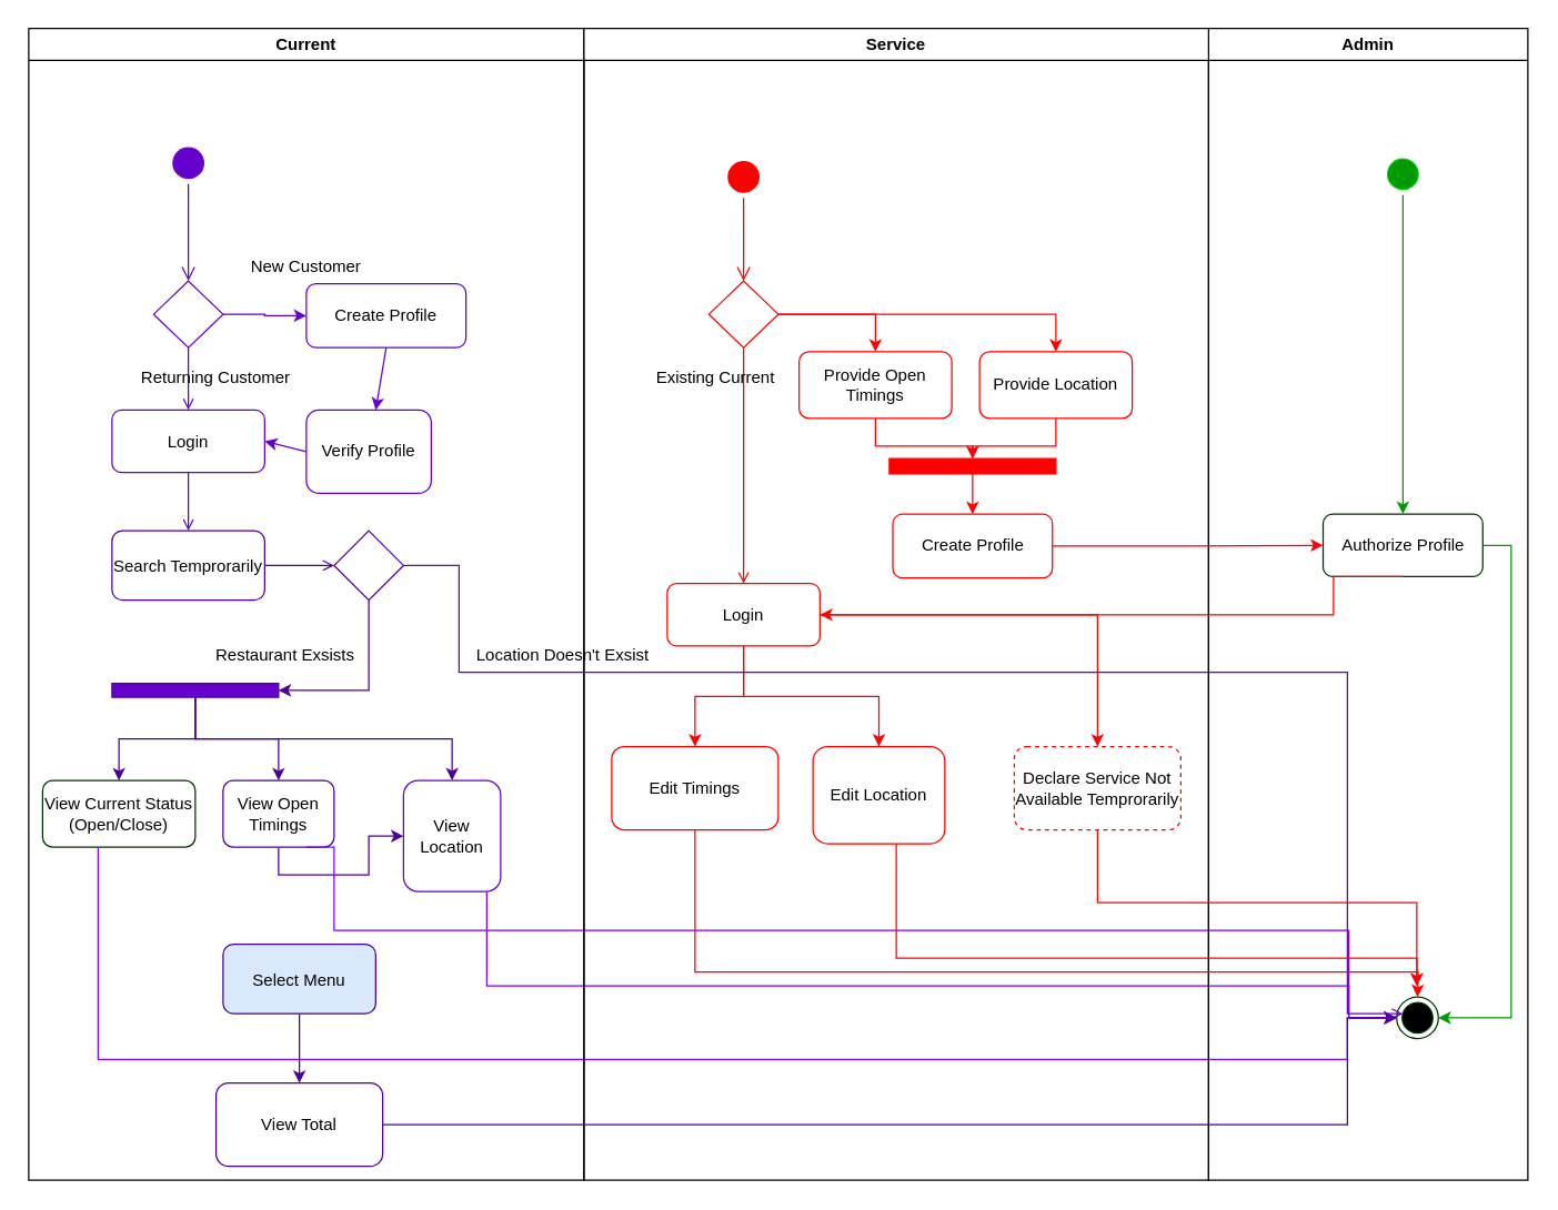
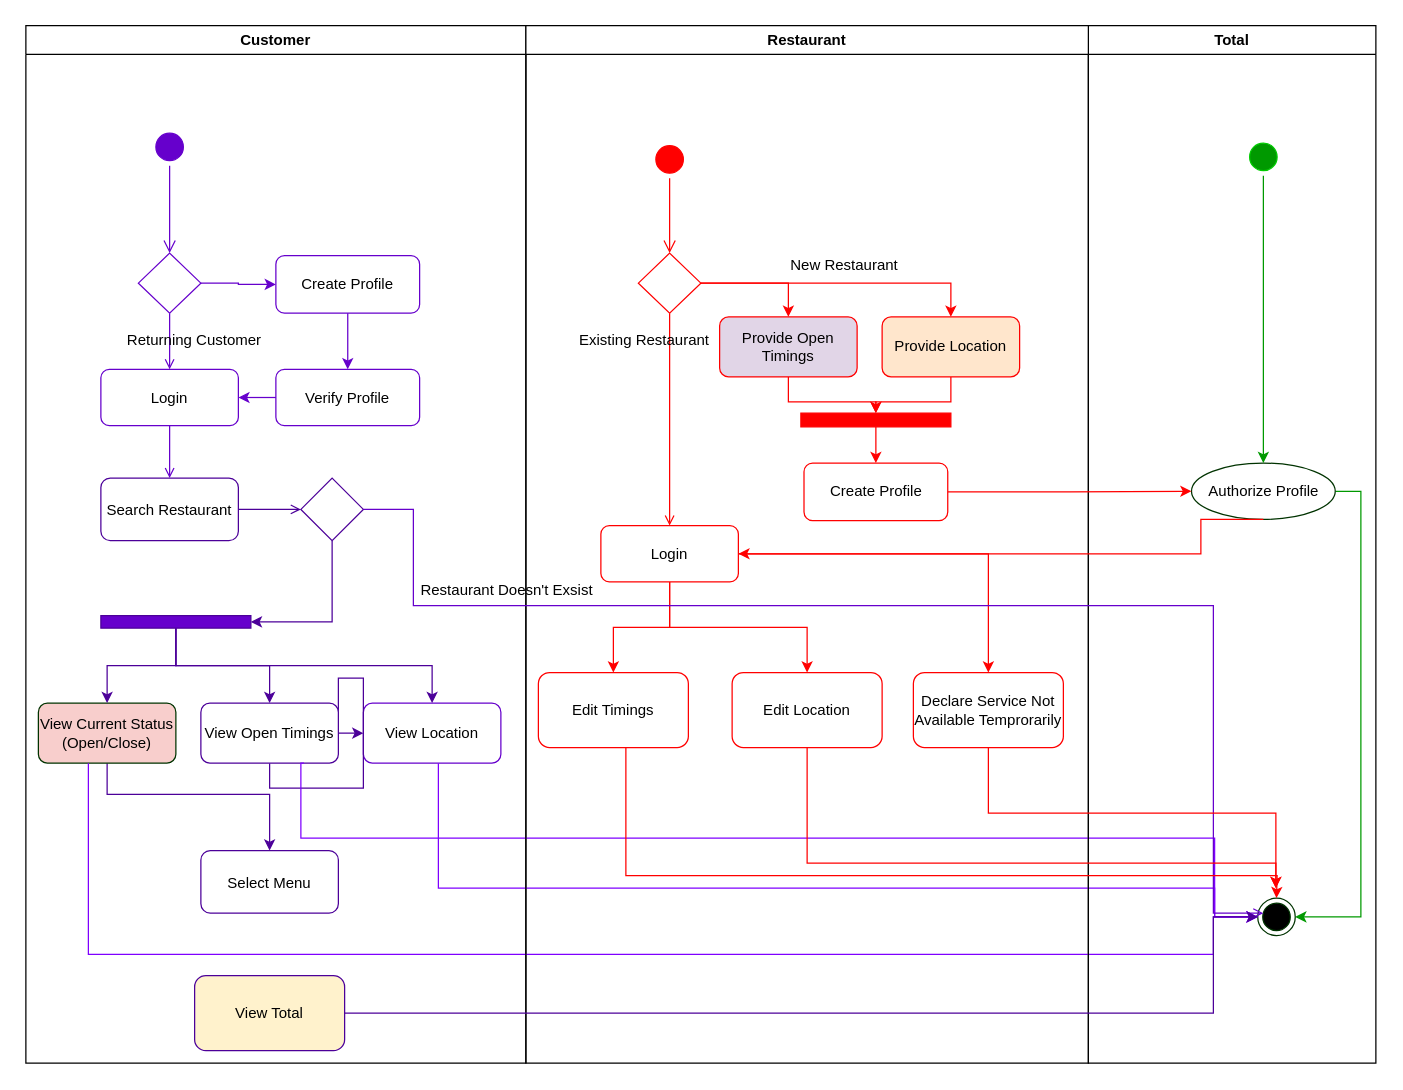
- <mxCell id="2" value="Current" style="swimlane;whiteSpace=wrap" parent="1" vertex="1"><mxGeometry x="20" y="20" width="400" height="830" as="geometry" /></mxCell>
+ <mxCell id="2" value="Customer" style="swimlane;whiteSpace=wrap" parent="1" vertex="1"><mxGeometry x="20" y="20" width="400" height="830" as="geometry" /></mxCell>
- <mxCell id="43" value="Service" style="swimlane;whiteSpace=wrap" vertex="1" parent="1"><mxGeometry x="420" y="20" width="450" height="830" as="geometry" /></mxCell>
+ <mxCell id="43" value="Restaurant" style="swimlane;whiteSpace=wrap" vertex="1" parent="1"><mxGeometry x="420" y="20" width="450" height="830" as="geometry" /></mxCell>
- <mxCell id="34" value="Admin" style="swimlane;whiteSpace=wrap" parent="1" vertex="1"><mxGeometry x="870" y="20" width="230" height="830" as="geometry" /></mxCell>
+ <mxCell id="34" value="Total" style="swimlane;whiteSpace=wrap" parent="1" vertex="1"><mxGeometry x="870" y="20" width="230" height="830" as="geometry" /></mxCell>
- <mxCell id="32" value="New Customer" style="text;html=1;fillColor=none;align=center;verticalAlign=middle;whiteSpace=wrap;rounded=0;" vertex="1" parent="2"><mxGeometry x="115" y="162" width="170" height="20" as="geometry" /></mxCell>
+ <mxCell id="51" value="New Restaurant" style="text;html=1;fillColor=none;align=center;verticalAlign=middle;whiteSpace=wrap;rounded=0;" vertex="1" parent="43"><mxGeometry x="170" y="182" width="170" height="20" as="geometry" /></mxCell>
- <mxCell id="52" value="Existing Current" style="text;html=1;strokeColor=none;fillColor=none;align=center;verticalAlign=middle;whiteSpace=wrap;rounded=0;" vertex="1" parent="43"><mxGeometry x="10" y="242" width="170" height="20" as="geometry" /></mxCell>
+ <mxCell id="52" value="Existing Restaurant" style="text;html=1;strokeColor=none;fillColor=none;align=center;verticalAlign=middle;whiteSpace=wrap;rounded=0;" vertex="1" parent="43"><mxGeometry x="10" y="242" width="170" height="20" as="geometry" /></mxCell>
- <mxCell id="54" value="Provide Open Timings" style="rounded=1;whiteSpace=wrap;html=1;strokeColor=#FF0000;" vertex="1" parent="43"><mxGeometry x="155" y="233" width="110" height="48" as="geometry" /></mxCell>
+ <mxCell id="54" value="Provide Open Timings" style="rounded=1;whiteSpace=wrap;html=1;strokeColor=#FF0000;fillColor=#e1d5e7;" vertex="1" parent="43"><mxGeometry x="155" y="233" width="110" height="48" as="geometry" /></mxCell>
- <mxCell id="56" value="Provide Location" style="rounded=1;whiteSpace=wrap;html=1;strokeColor=#FF0000;" vertex="1" parent="43"><mxGeometry x="285" y="233" width="110" height="48" as="geometry" /></mxCell>
+ <mxCell id="56" value="Provide Location" style="rounded=1;whiteSpace=wrap;html=1;strokeColor=#FF0000;fillColor=#ffe6cc;" vertex="1" parent="43"><mxGeometry x="285" y="233" width="110" height="48" as="geometry" /></mxCell>
- <mxCell id="12" value="Verify Profile" style="whiteSpace=wrap;html=1;rounded=1;strokeColor=#6600CC;" vertex="1" parent="2"><mxGeometry x="200" y="275" width="90" height="60" as="geometry" /></mxCell>
+ <mxCell id="12" value="Verify Profile" style="whiteSpace=wrap;html=1;rounded=1;strokeColor=#6600CC;" vertex="1" parent="2"><mxGeometry x="200" y="275" width="115" height="45" as="geometry" /></mxCell>
- <mxCell id="37" value="Authorize Profile" style="whiteSpace=wrap;html=1;rounded=1;strokeColor=#003300;" vertex="1" parent="34"><mxGeometry x="82.5" y="350" width="115" height="45" as="geometry" /></mxCell>
+ <mxCell id="37" value="Authorize Profile" style="ellipse;whiteSpace=wrap;html=1;strokeColor=#003300;" vertex="1" parent="34"><mxGeometry x="82.5" y="350" width="115" height="45" as="geometry" /></mxCell>
- <mxCell id="7" value="Search Temprorarily" style="rounded=1;strokeColor=#4C0099;" parent="2" vertex="1"><mxGeometry x="60" y="362" width="110" height="50" as="geometry" /></mxCell>
+ <mxCell id="7" value="Search Restaurant" style="rounded=1;strokeColor=#4C0099;" parent="2" vertex="1"><mxGeometry x="60" y="362" width="110" height="50" as="geometry" /></mxCell>
- <mxCell id="31" value="Restaurant Exsists" style="text;html=1;fillColor=none;align=center;verticalAlign=middle;whiteSpace=wrap;rounded=0;" vertex="1" parent="2"><mxGeometry x="100" y="442" width="170" height="20" as="geometry" /></mxCell>
- <mxCell id="30" value="Location Doesn't Exsist" style="text;html=1;strokeColor=none;fillColor=none;align=center;verticalAlign=middle;whiteSpace=wrap;rounded=0;" vertex="1" parent="2"><mxGeometry x="300" y="442" width="170" height="20" as="geometry" /></mxCell>
+ <mxCell id="30" value="Restaurant Doesn't Exsist" style="text;html=1;strokeColor=none;fillColor=none;align=center;verticalAlign=middle;whiteSpace=wrap;rounded=0;" vertex="1" parent="2"><mxGeometry x="300" y="442" width="170" height="20" as="geometry" /></mxCell>
- <mxCell id="59" value="Edit Timings" style="whiteSpace=wrap;html=1;rounded=1;strokeColor=#FF0000;" vertex="1" parent="43"><mxGeometry x="20" y="517.5" width="120" height="60" as="geometry" /></mxCell>
+ <mxCell id="59" value="Edit Timings" style="whiteSpace=wrap;html=1;rounded=1;strokeColor=#FF0000;" vertex="1" parent="43"><mxGeometry x="10" y="517.5" width="120" height="60" as="geometry" /></mxCell>
- <mxCell id="63" value="Declare Service Not Available Temprorarily" style="whiteSpace=wrap;html=1;rounded=1;strokeColor=#FF0000;dashed=1;" vertex="1" parent="43"><mxGeometry x="310" y="517.5" width="120" height="60" as="geometry" /></mxCell>
+ <mxCell id="63" value="Declare Service Not Available Temprorarily" style="whiteSpace=wrap;html=1;rounded=1;strokeColor=#FF0000;" vertex="1" parent="43"><mxGeometry x="310" y="517.5" width="120" height="60" as="geometry" /></mxCell>
- <mxCell id="61" value="Edit Location" style="whiteSpace=wrap;html=1;rounded=1;strokeColor=#FF0000;" vertex="1" parent="43"><mxGeometry x="165" y="517.5" width="95" height="70" as="geometry" /></mxCell>
+ <mxCell id="61" value="Edit Location" style="whiteSpace=wrap;html=1;rounded=1;strokeColor=#FF0000;" vertex="1" parent="43"><mxGeometry x="165" y="517.5" width="120" height="60" as="geometry" /></mxCell>
- <mxCell id="16" value="View Current Status (Open/Close)" style="rounded=1;whiteSpace=wrap;html=1;strokeColor=#003300;" vertex="1" parent="2"><mxGeometry x="10" y="542" width="110" height="48" as="geometry" /></mxCell>
+ <mxCell id="16" value="View Current Status (Open/Close)" style="rounded=1;whiteSpace=wrap;html=1;strokeColor=#003300;fillColor=#f8cecc;" vertex="1" parent="2"><mxGeometry x="10" y="542" width="110" height="48" as="geometry" /></mxCell>
- <mxCell id="20" value="View Open Timings" style="rounded=1;whiteSpace=wrap;html=1;strokeColor=#4C0099;" vertex="1" parent="2"><mxGeometry x="140" y="542" width="80" height="48" as="geometry" /></mxCell>
+ <mxCell id="20" value="View Open Timings" style="rounded=1;whiteSpace=wrap;html=1;strokeColor=#4C0099;" vertex="1" parent="2"><mxGeometry x="140" y="542" width="110" height="48" as="geometry" /></mxCell>
- <mxCell id="18" value="View Location" style="rounded=1;whiteSpace=wrap;html=1;strokeColor=#6600CC;" vertex="1" parent="2"><mxGeometry x="270" y="542" width="70" height="80" as="geometry" /></mxCell>
+ <mxCell id="18" value="View Location" style="rounded=1;whiteSpace=wrap;html=1;strokeColor=#6600CC;" vertex="1" parent="2"><mxGeometry x="270" y="542" width="110" height="48" as="geometry" /></mxCell>
+ <mxCell id="15" style="edgeStyle=orthogonalEdgeStyle;rounded=0;orthogonalLoop=1;jettySize=auto;html=1;strokeColor=#4C0099;entryX=0.5;entryY=0;entryDx=0;entryDy=0;" edge="1" parent="2" source="16" target="25"><mxGeometry relative="1" as="geometry"><mxPoint x="195" y="615" as="targetPoint" /><Array as="points"><mxPoint x="65" y="615" /><mxPoint x="195" y="615" /></Array></mxGeometry></mxCell>
- <mxCell id="25" value="Select Menu" style="rounded=1;strokeColor=#4C0099;fillColor=#dae8fc;" vertex="1" parent="2"><mxGeometry x="140" y="660" width="110" height="50" as="geometry" /></mxCell>
+ <mxCell id="25" value="Select Menu" style="rounded=1;strokeColor=#4C0099;" vertex="1" parent="2"><mxGeometry x="140" y="660" width="110" height="50" as="geometry" /></mxCell>
- <mxCell id="27" value="" style="edgeStyle=orthogonalEdgeStyle;rounded=0;orthogonalLoop=1;jettySize=auto;html=1;strokeColor=#4C0099;" edge="1" parent="2" source="25" target="26"><mxGeometry relative="1" as="geometry" /></mxCell>
- <mxCell id="26" value="View Total" style="whiteSpace=wrap;html=1;rounded=1;strokeColor=#4C0099;" vertex="1" parent="2"><mxGeometry x="135" y="760" width="120" height="60" as="geometry" /></mxCell>
+ <mxCell id="26" value="View Total" style="whiteSpace=wrap;html=1;rounded=1;strokeColor=#4C0099;fillColor=#fff2cc;" vertex="1" parent="2"><mxGeometry x="135" y="760" width="120" height="60" as="geometry" /></mxCell>
